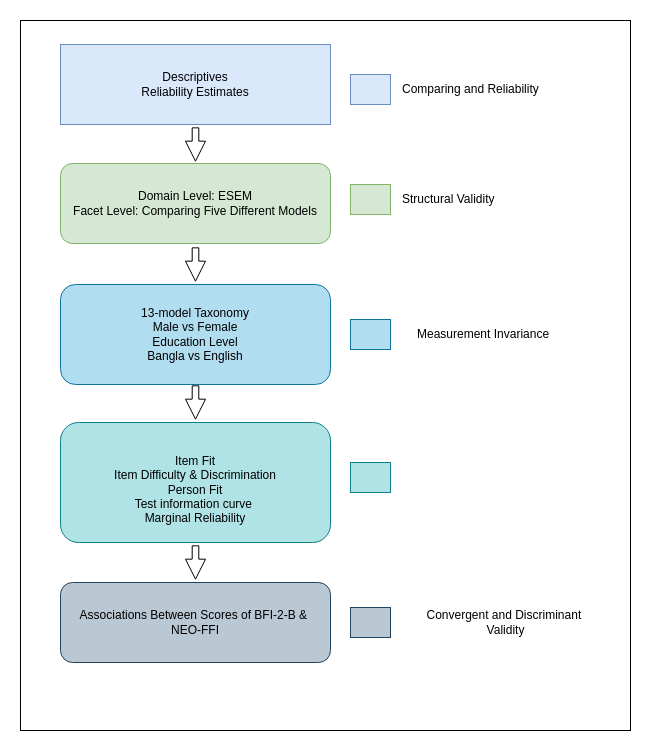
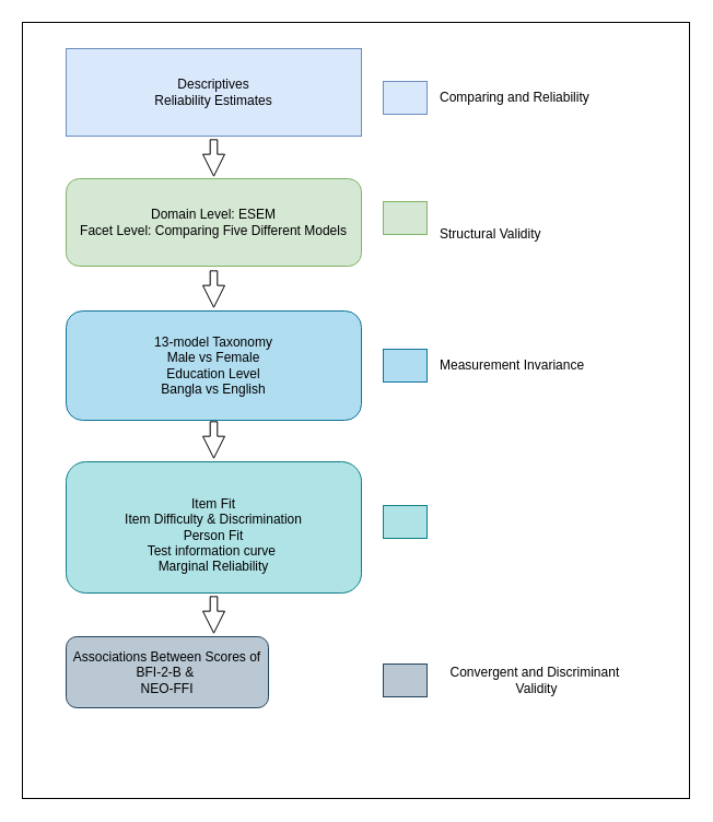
- <mxCell id="17" value="Structural Validity" style="text;html=1;align=left;verticalAlign=middle;resizable=0;points=[];autosize=1;strokeColor=none;fillColor=none;" parent="1" vertex="1"><mxGeometry x="400" y="184" width="120" height="30" as="geometry" /></mxCell>
+ <mxCell id="17" value="Structural Validity" style="text;html=1;align=left;verticalAlign=middle;resizable=0;points=[];autosize=1;strokeColor=none;fillColor=none;" parent="1" vertex="1"><mxGeometry x="400" y="199" width="120" height="30" as="geometry" /></mxCell>
- <mxCell id="18" value="&lt;div style=&quot;text-align: center;&quot;&gt;&lt;span style=&quot;background-color: initial;&quot;&gt;Measurement Invariance&lt;/span&gt;&lt;/div&gt;" style="text;html=1;align=left;verticalAlign=middle;resizable=0;points=[];autosize=1;strokeColor=none;fillColor=none;" parent="1" vertex="1"><mxGeometry x="415" y="319" width="160" height="30" as="geometry" /></mxCell>
+ <mxCell id="18" value="&lt;div style=&quot;text-align: center;&quot;&gt;&lt;span style=&quot;background-color: initial;&quot;&gt;Measurement Invariance&lt;/span&gt;&lt;/div&gt;" style="text;html=1;align=left;verticalAlign=middle;resizable=0;points=[];autosize=1;strokeColor=none;fillColor=none;" parent="1" vertex="1"><mxGeometry x="400" y="319" width="160" height="30" as="geometry" /></mxCell>
- <mxCell id="7" value="Associations Between Scores of BFI-2-B &amp;amp;&amp;nbsp;&lt;div&gt;NEO-FFI&lt;/div&gt;" style="rounded=1;whiteSpace=wrap;html=1;fillColor=#bac8d3;strokeColor=#23445d;" parent="1" vertex="1"><mxGeometry x="60" y="582" width="270" height="80" as="geometry" /></mxCell>
+ <mxCell id="7" value="Associations Between Scores of BFI-2-B &amp;amp;&amp;nbsp;&lt;div&gt;NEO-FFI&lt;/div&gt;" style="rounded=1;whiteSpace=wrap;html=1;fillColor=#bac8d3;strokeColor=#23445d;" parent="1" vertex="1"><mxGeometry x="60" y="582" width="185" height="65" as="geometry" /></mxCell>
- <mxCell id="19" value="Convergent and Discriminant&amp;nbsp;&lt;div&gt;Validity&lt;/div&gt;" style="text;html=1;align=center;verticalAlign=middle;resizable=0;points=[];autosize=1;strokeColor=none;fillColor=none;" parent="1" vertex="1"><mxGeometry x="415" y="602" width="180" height="40" as="geometry" /></mxCell>
+ <mxCell id="19" value="Convergent and Discriminant&amp;nbsp;&lt;div&gt;Validity&lt;/div&gt;" style="text;html=1;align=center;verticalAlign=middle;resizable=0;points=[];autosize=1;strokeColor=none;fillColor=none;" parent="1" vertex="1"><mxGeometry x="400" y="602" width="180" height="40" as="geometry" /></mxCell>
